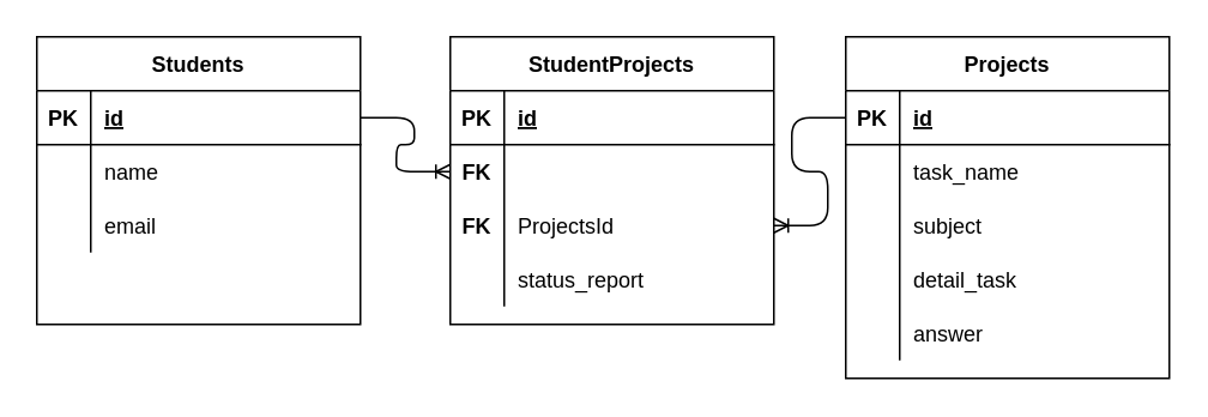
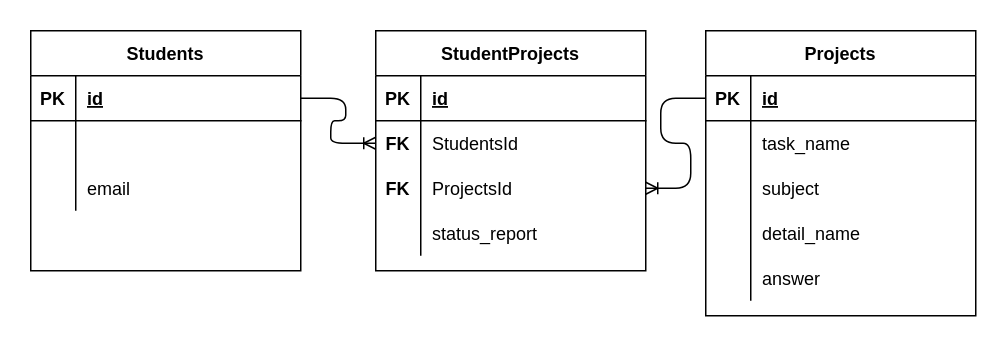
- <mxCell id="8" value="name" style="shape=partialRectangle;connectable=0;fillColor=none;top=0;left=0;bottom=0;right=0;align=left;spacingLeft=6;overflow=hidden;" vertex="1" parent="6"><mxGeometry x="30" width="150" height="30" as="geometry" /></mxCell>
+ <mxCell id="20" value="StudentsId" style="shape=partialRectangle;connectable=0;fillColor=none;top=0;left=0;bottom=0;right=0;align=left;spacingLeft=6;overflow=hidden;" vertex="1" parent="18"><mxGeometry x="30" width="150" height="30" as="geometry" /></mxCell>
- <mxCell id="39" value="detail_task" style="shape=partialRectangle;connectable=0;fillColor=none;top=0;left=0;bottom=0;right=0;align=left;spacingLeft=6;overflow=hidden;" vertex="1" parent="37"><mxGeometry x="30" width="150" height="30" as="geometry" /></mxCell>
+ <mxCell id="39" value="detail_name" style="shape=partialRectangle;connectable=0;fillColor=none;top=0;left=0;bottom=0;right=0;align=left;spacingLeft=6;overflow=hidden;" vertex="1" parent="37"><mxGeometry x="30" width="150" height="30" as="geometry" /></mxCell>
